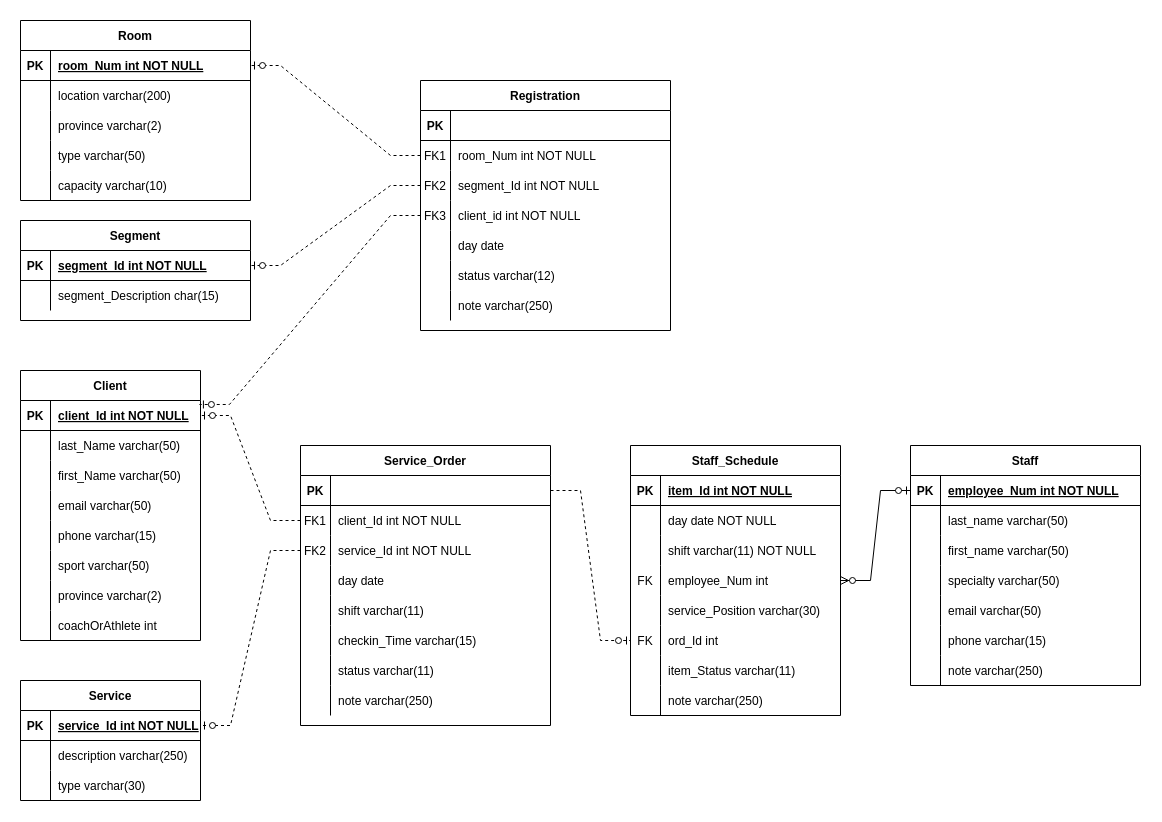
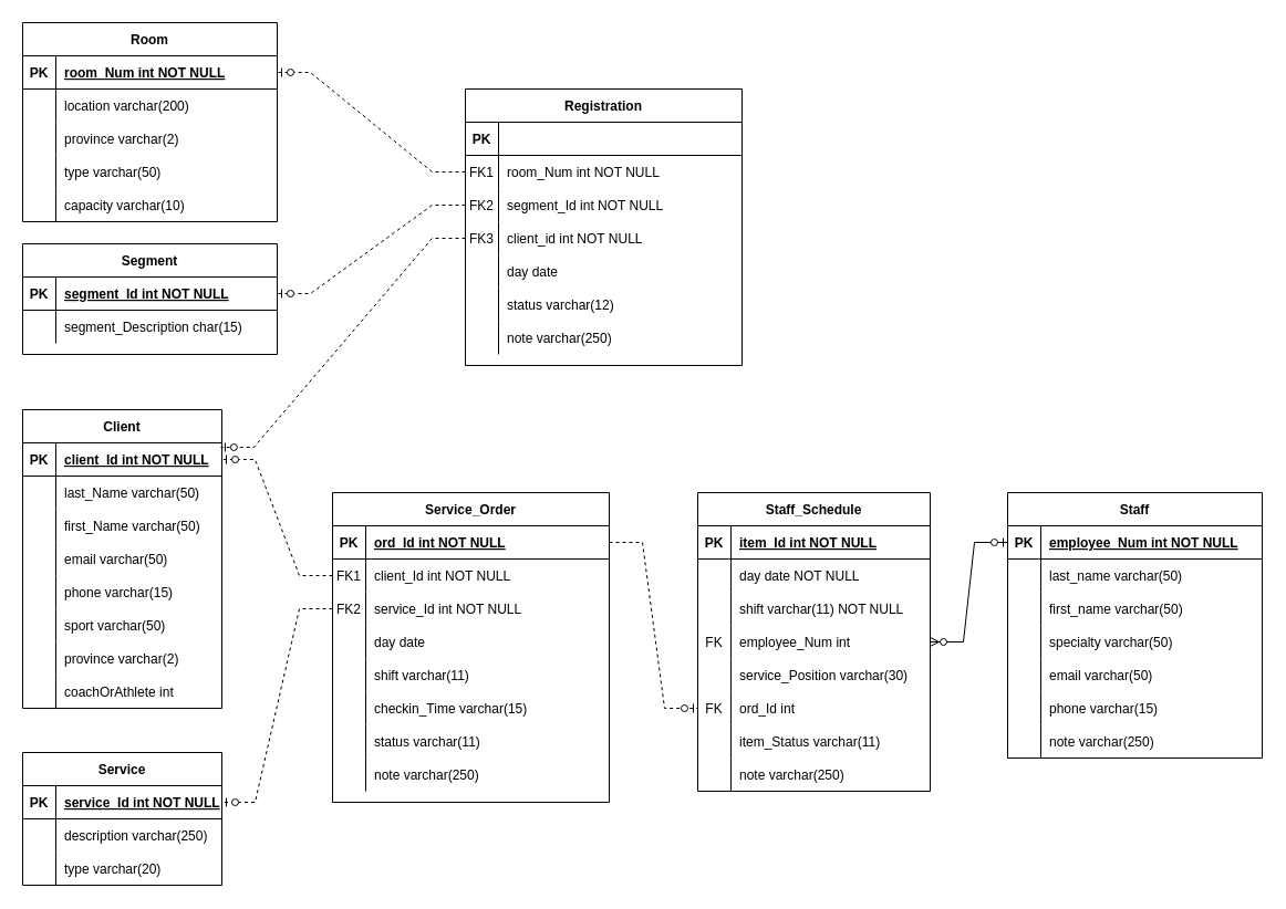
+ <mxCell id="86" value="ord_Id int NOT NULL " style="shape=partialRectangle;overflow=hidden;connectable=0;fillColor=none;top=0;left=0;bottom=0;right=0;align=left;spacingLeft=6;fontStyle=5;" parent="84" vertex="1"><mxGeometry x="30" width="220" height="30" as="geometry"><mxRectangle width="220" height="30" as="alternateBounds" /></mxGeometry></mxCell>
- <mxCell id="57" value="type varchar(30)" style="shape=partialRectangle;connectable=0;fillColor=none;top=0;left=0;bottom=0;right=0;align=left;spacingLeft=6;overflow=hidden;" parent="55" vertex="1"><mxGeometry x="30" width="150" height="30" as="geometry"><mxRectangle width="150" height="30" as="alternateBounds" /></mxGeometry></mxCell>
+ <mxCell id="57" value="type varchar(20)" style="shape=partialRectangle;connectable=0;fillColor=none;top=0;left=0;bottom=0;right=0;align=left;spacingLeft=6;overflow=hidden;" parent="55" vertex="1"><mxGeometry x="30" width="150" height="30" as="geometry"><mxRectangle width="150" height="30" as="alternateBounds" /></mxGeometry></mxCell>
